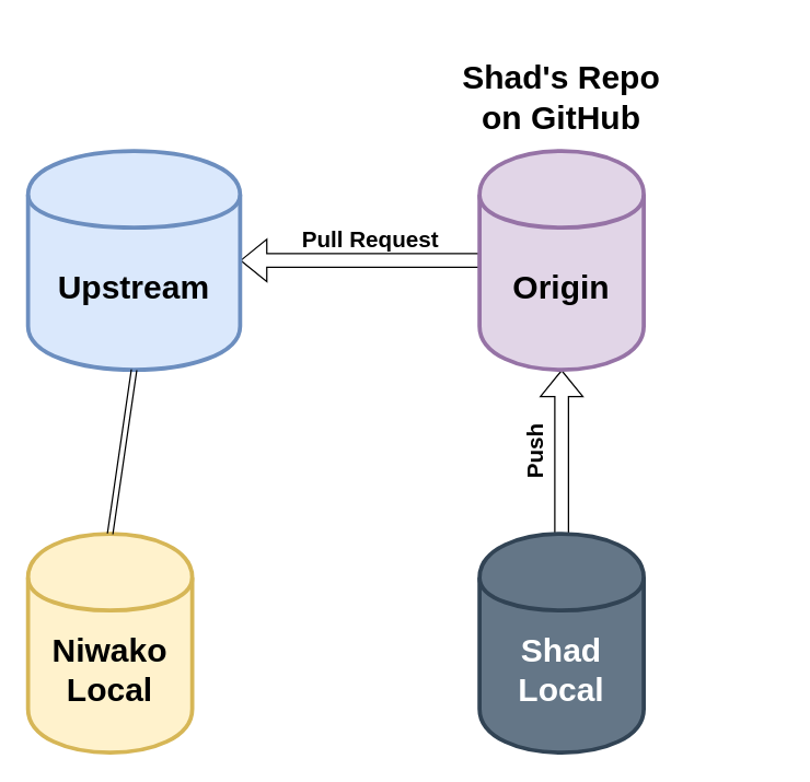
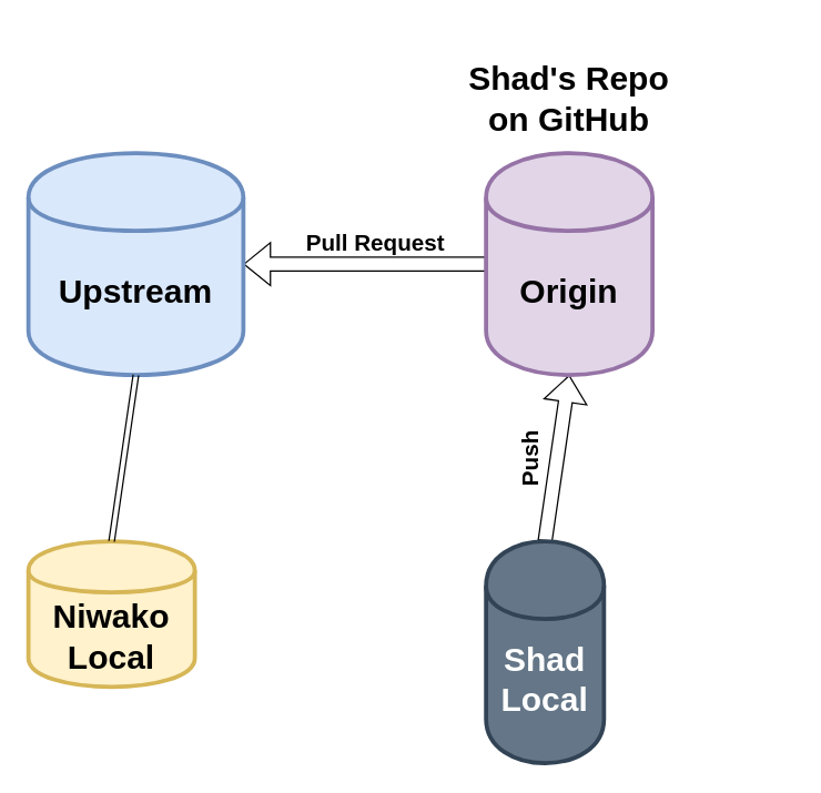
- <mxCell id="10" value="&lt;h1&gt;Niwako&lt;br&gt;Local&lt;/h1&gt;" style="shape=cylinder;whiteSpace=wrap;html=1;boundedLbl=1;strokeWidth=3;align=center;fillColor=#fff2cc;strokeColor=#d6b656;" parent="1" vertex="1"><mxGeometry x="20" y="390" width="120" height="160" as="geometry" /></mxCell>
+ <mxCell id="10" value="&lt;h1&gt;Niwako&lt;br&gt;Local&lt;/h1&gt;" style="shape=cylinder;whiteSpace=wrap;html=1;boundedLbl=1;strokeWidth=3;align=center;fillColor=#fff2cc;strokeColor=#d6b656;" parent="1" vertex="1"><mxGeometry x="20" y="390" width="120" height="105" as="geometry" /></mxCell>
- <mxCell id="8" value="&lt;h1&gt;Shad&lt;br&gt;Local&lt;/h1&gt;" style="shape=cylinder;whiteSpace=wrap;html=1;boundedLbl=1;strokeWidth=3;align=center;fillColor=#647687;strokeColor=#314354;fontColor=#ffffff;" parent="1" vertex="1"><mxGeometry x="350" y="390" width="120" height="160" as="geometry" /></mxCell>
+ <mxCell id="8" value="&lt;h1&gt;Shad&lt;br&gt;Local&lt;/h1&gt;" style="shape=cylinder;whiteSpace=wrap;html=1;boundedLbl=1;strokeWidth=3;align=center;fillColor=#647687;strokeColor=#314354;fontColor=#ffffff;" parent="1" vertex="1"><mxGeometry x="350" y="390" width="85" height="160" as="geometry" /></mxCell>
